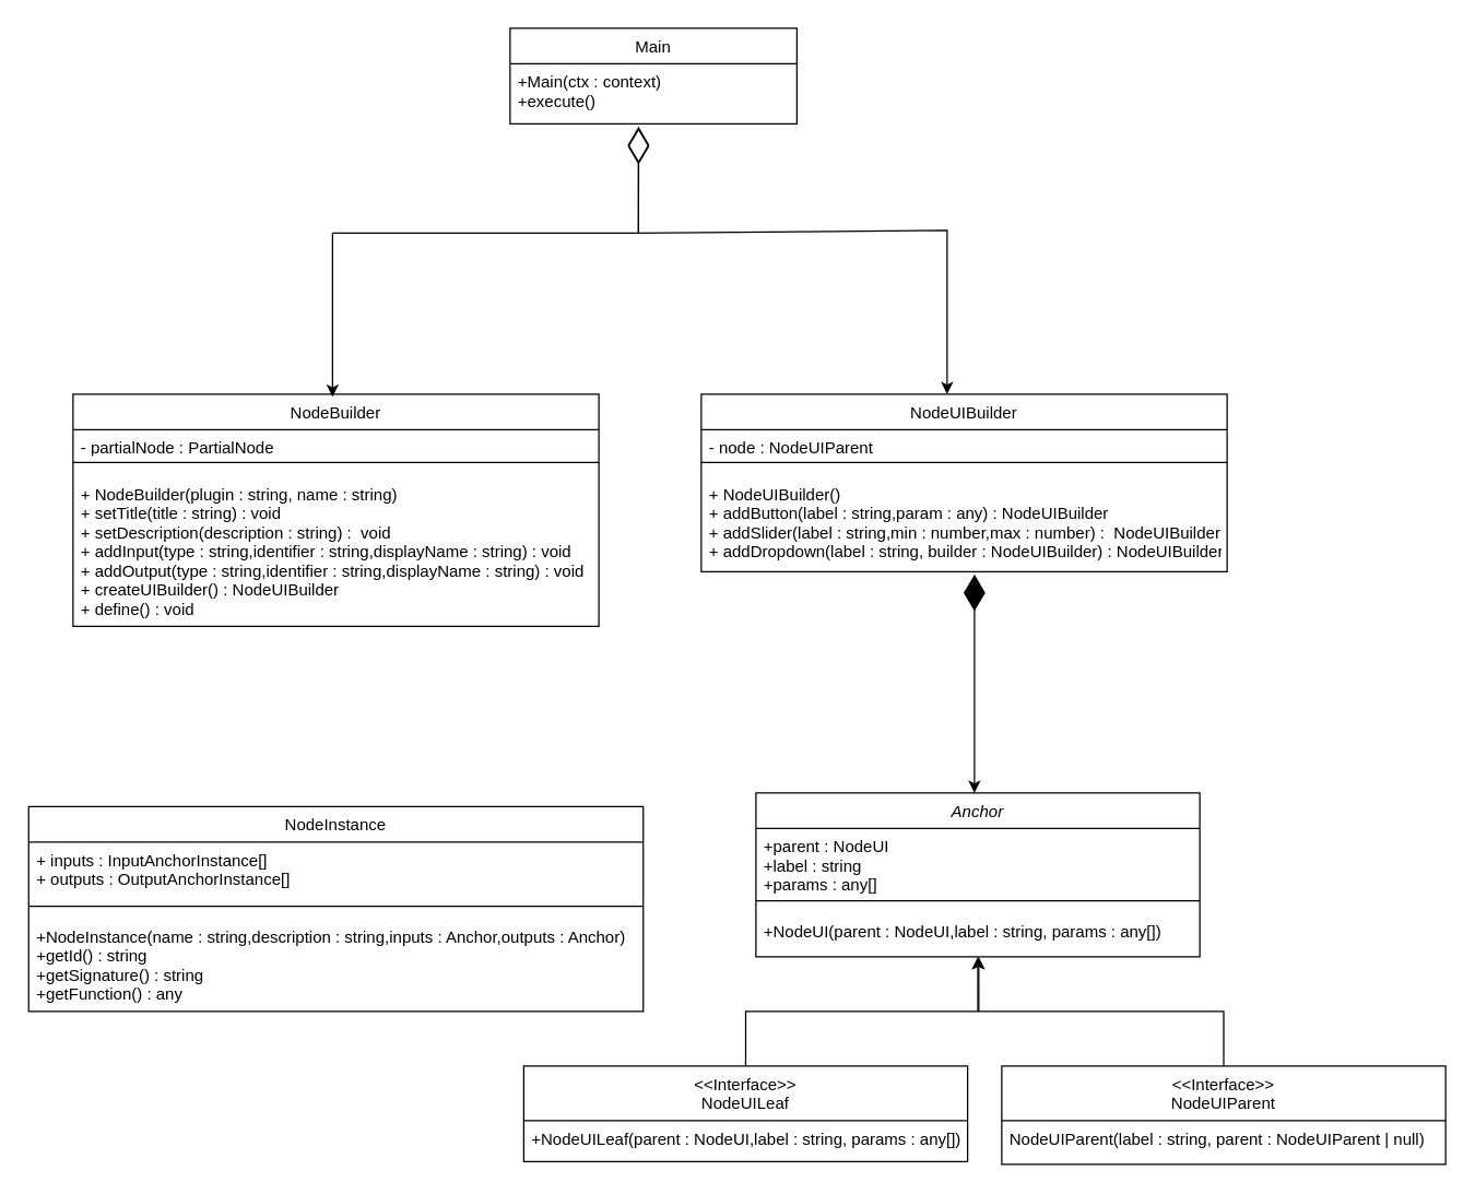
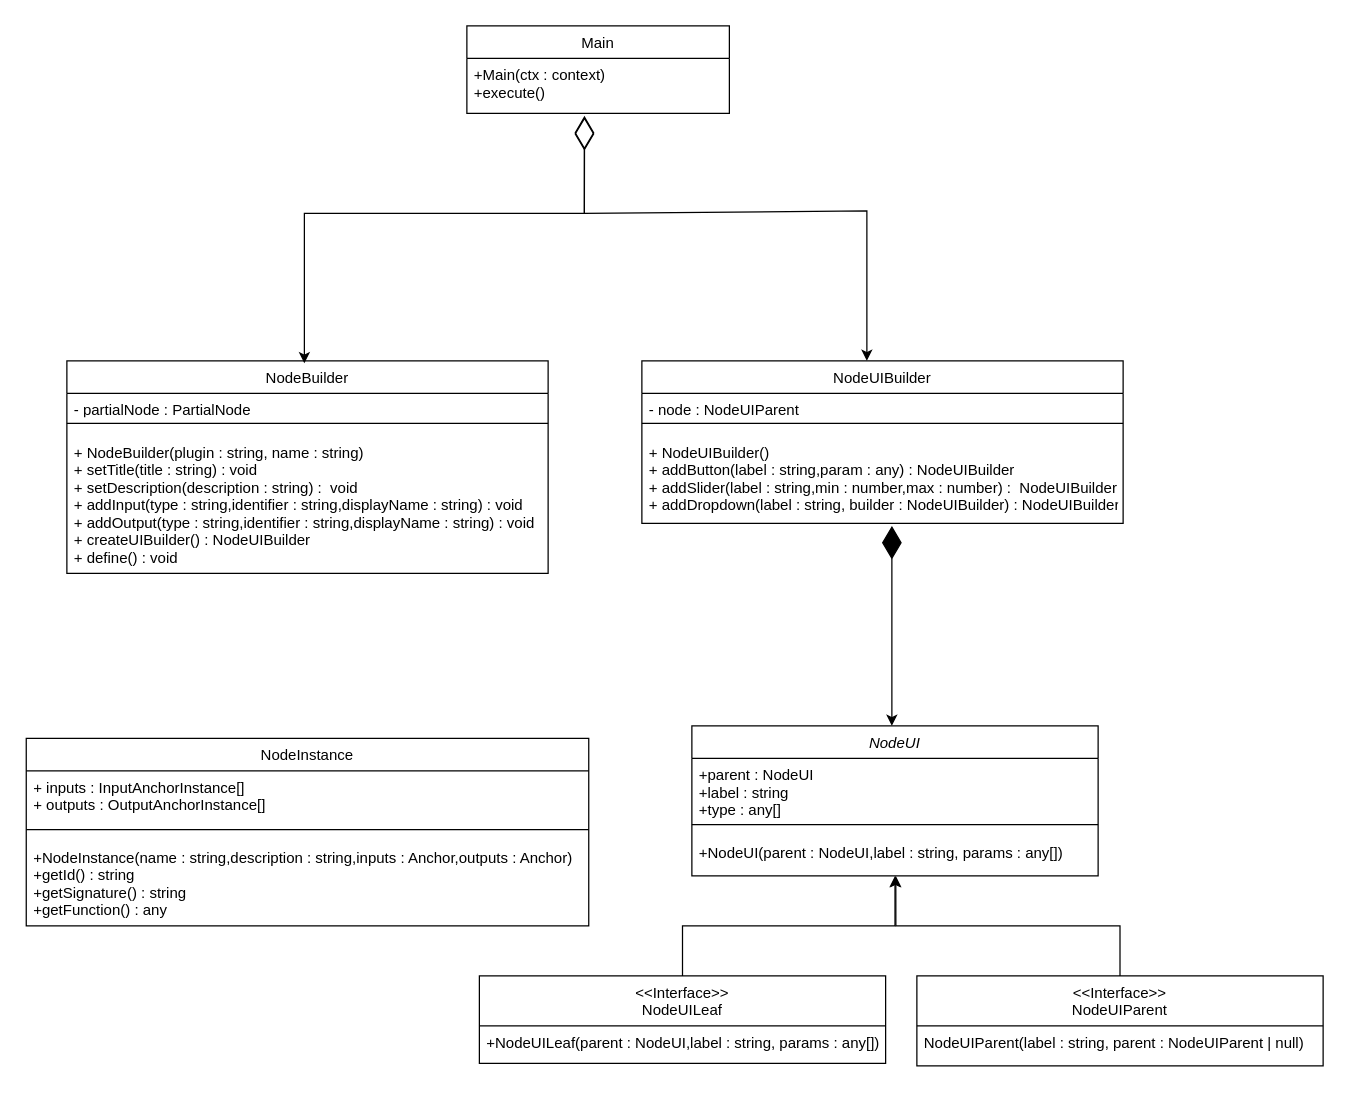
- <mxCell id="18" value="Anchor&#10;" style="swimlane;fontStyle=2;align=center;verticalAlign=top;childLayout=stackLayout;horizontal=1;startSize=26;horizontalStack=0;resizeParent=1;resizeLast=0;collapsible=1;marginBottom=0;rounded=0;shadow=0;strokeWidth=1;" parent="1" vertex="1"><mxGeometry x="553" y="580" width="325" height="120" as="geometry"><mxRectangle x="550" y="140" width="160" height="26" as="alternateBounds" /></mxGeometry></mxCell>
+ <mxCell id="18" value="NodeUI&#10;" style="swimlane;fontStyle=2;align=center;verticalAlign=top;childLayout=stackLayout;horizontal=1;startSize=26;horizontalStack=0;resizeParent=1;resizeLast=0;collapsible=1;marginBottom=0;rounded=0;shadow=0;strokeWidth=1;" parent="1" vertex="1"><mxGeometry x="553" y="580" width="325" height="120" as="geometry"><mxRectangle x="550" y="140" width="160" height="26" as="alternateBounds" /></mxGeometry></mxCell>
- <mxCell id="19" value="+parent : NodeUI&#10;+label : string&#10;+params : any[]&#10;" style="text;align=left;verticalAlign=top;spacingLeft=4;spacingRight=4;overflow=hidden;rotatable=0;points=[[0,0.5],[1,0.5]];portConstraint=eastwest;rounded=0;shadow=0;html=0;" parent="18" vertex="1"><mxGeometry y="26" width="325" height="44" as="geometry" /></mxCell>
+ <mxCell id="19" value="+parent : NodeUI&#10;+label : string&#10;+type : any[]&#10;" style="text;align=left;verticalAlign=top;spacingLeft=4;spacingRight=4;overflow=hidden;rotatable=0;points=[[0,0.5],[1,0.5]];portConstraint=eastwest;rounded=0;shadow=0;html=0;" parent="18" vertex="1"><mxGeometry y="26" width="325" height="44" as="geometry" /></mxCell>
